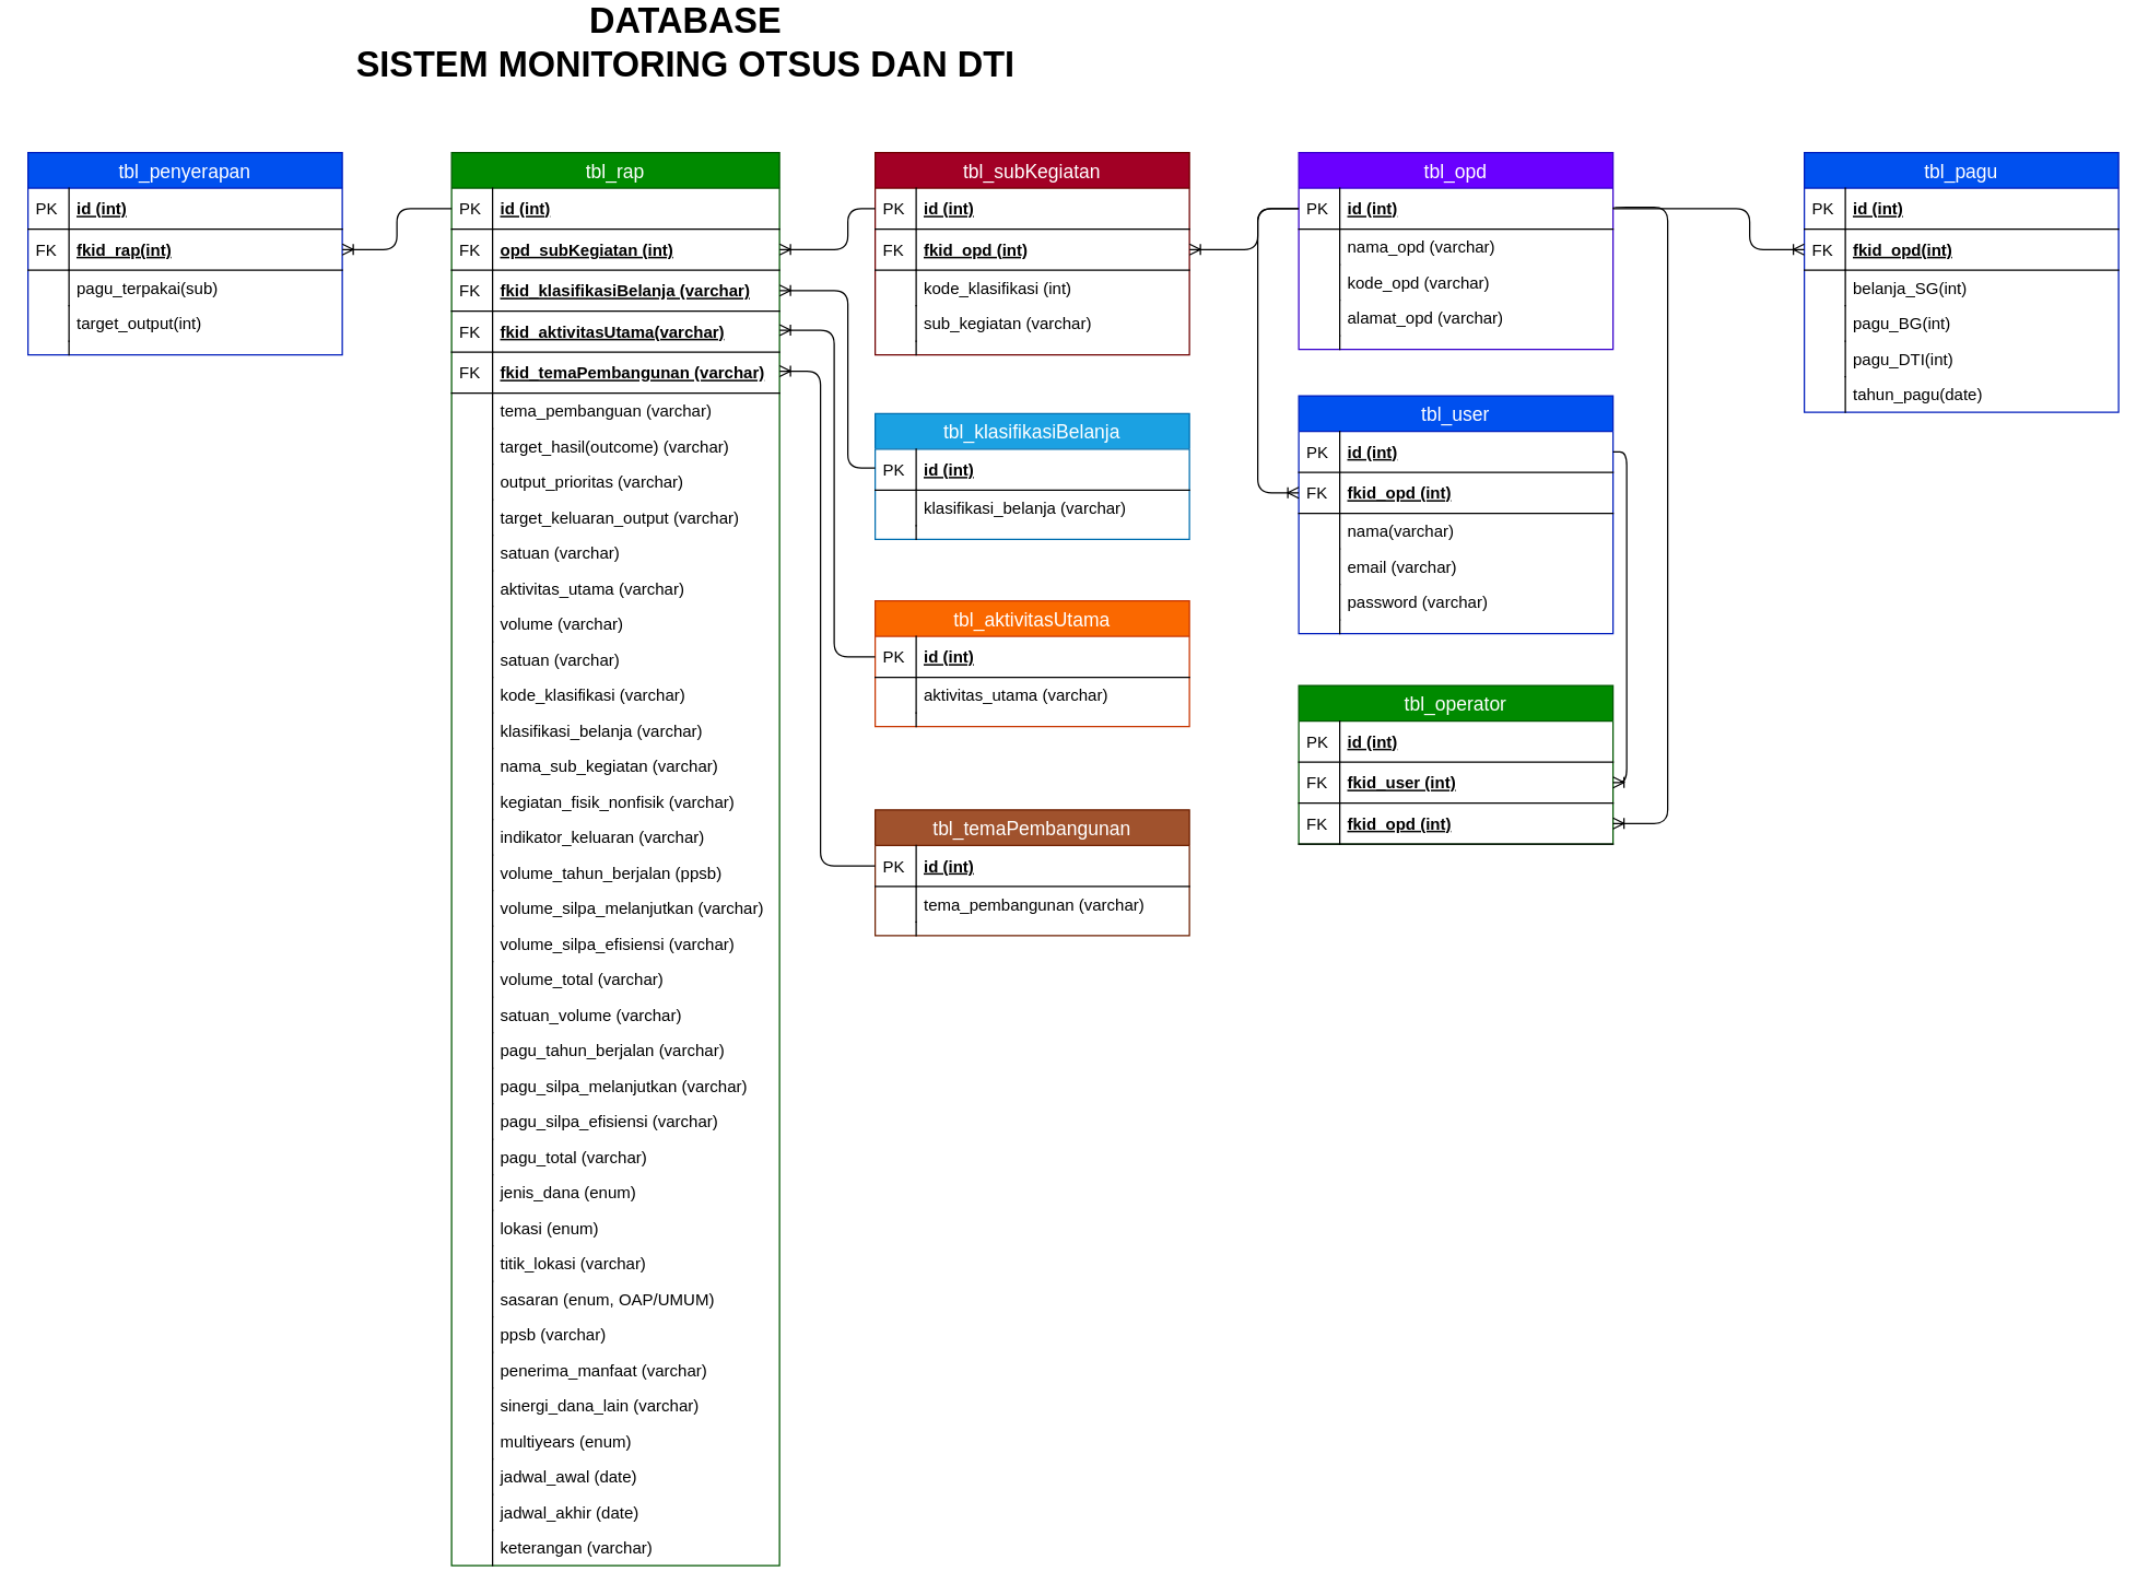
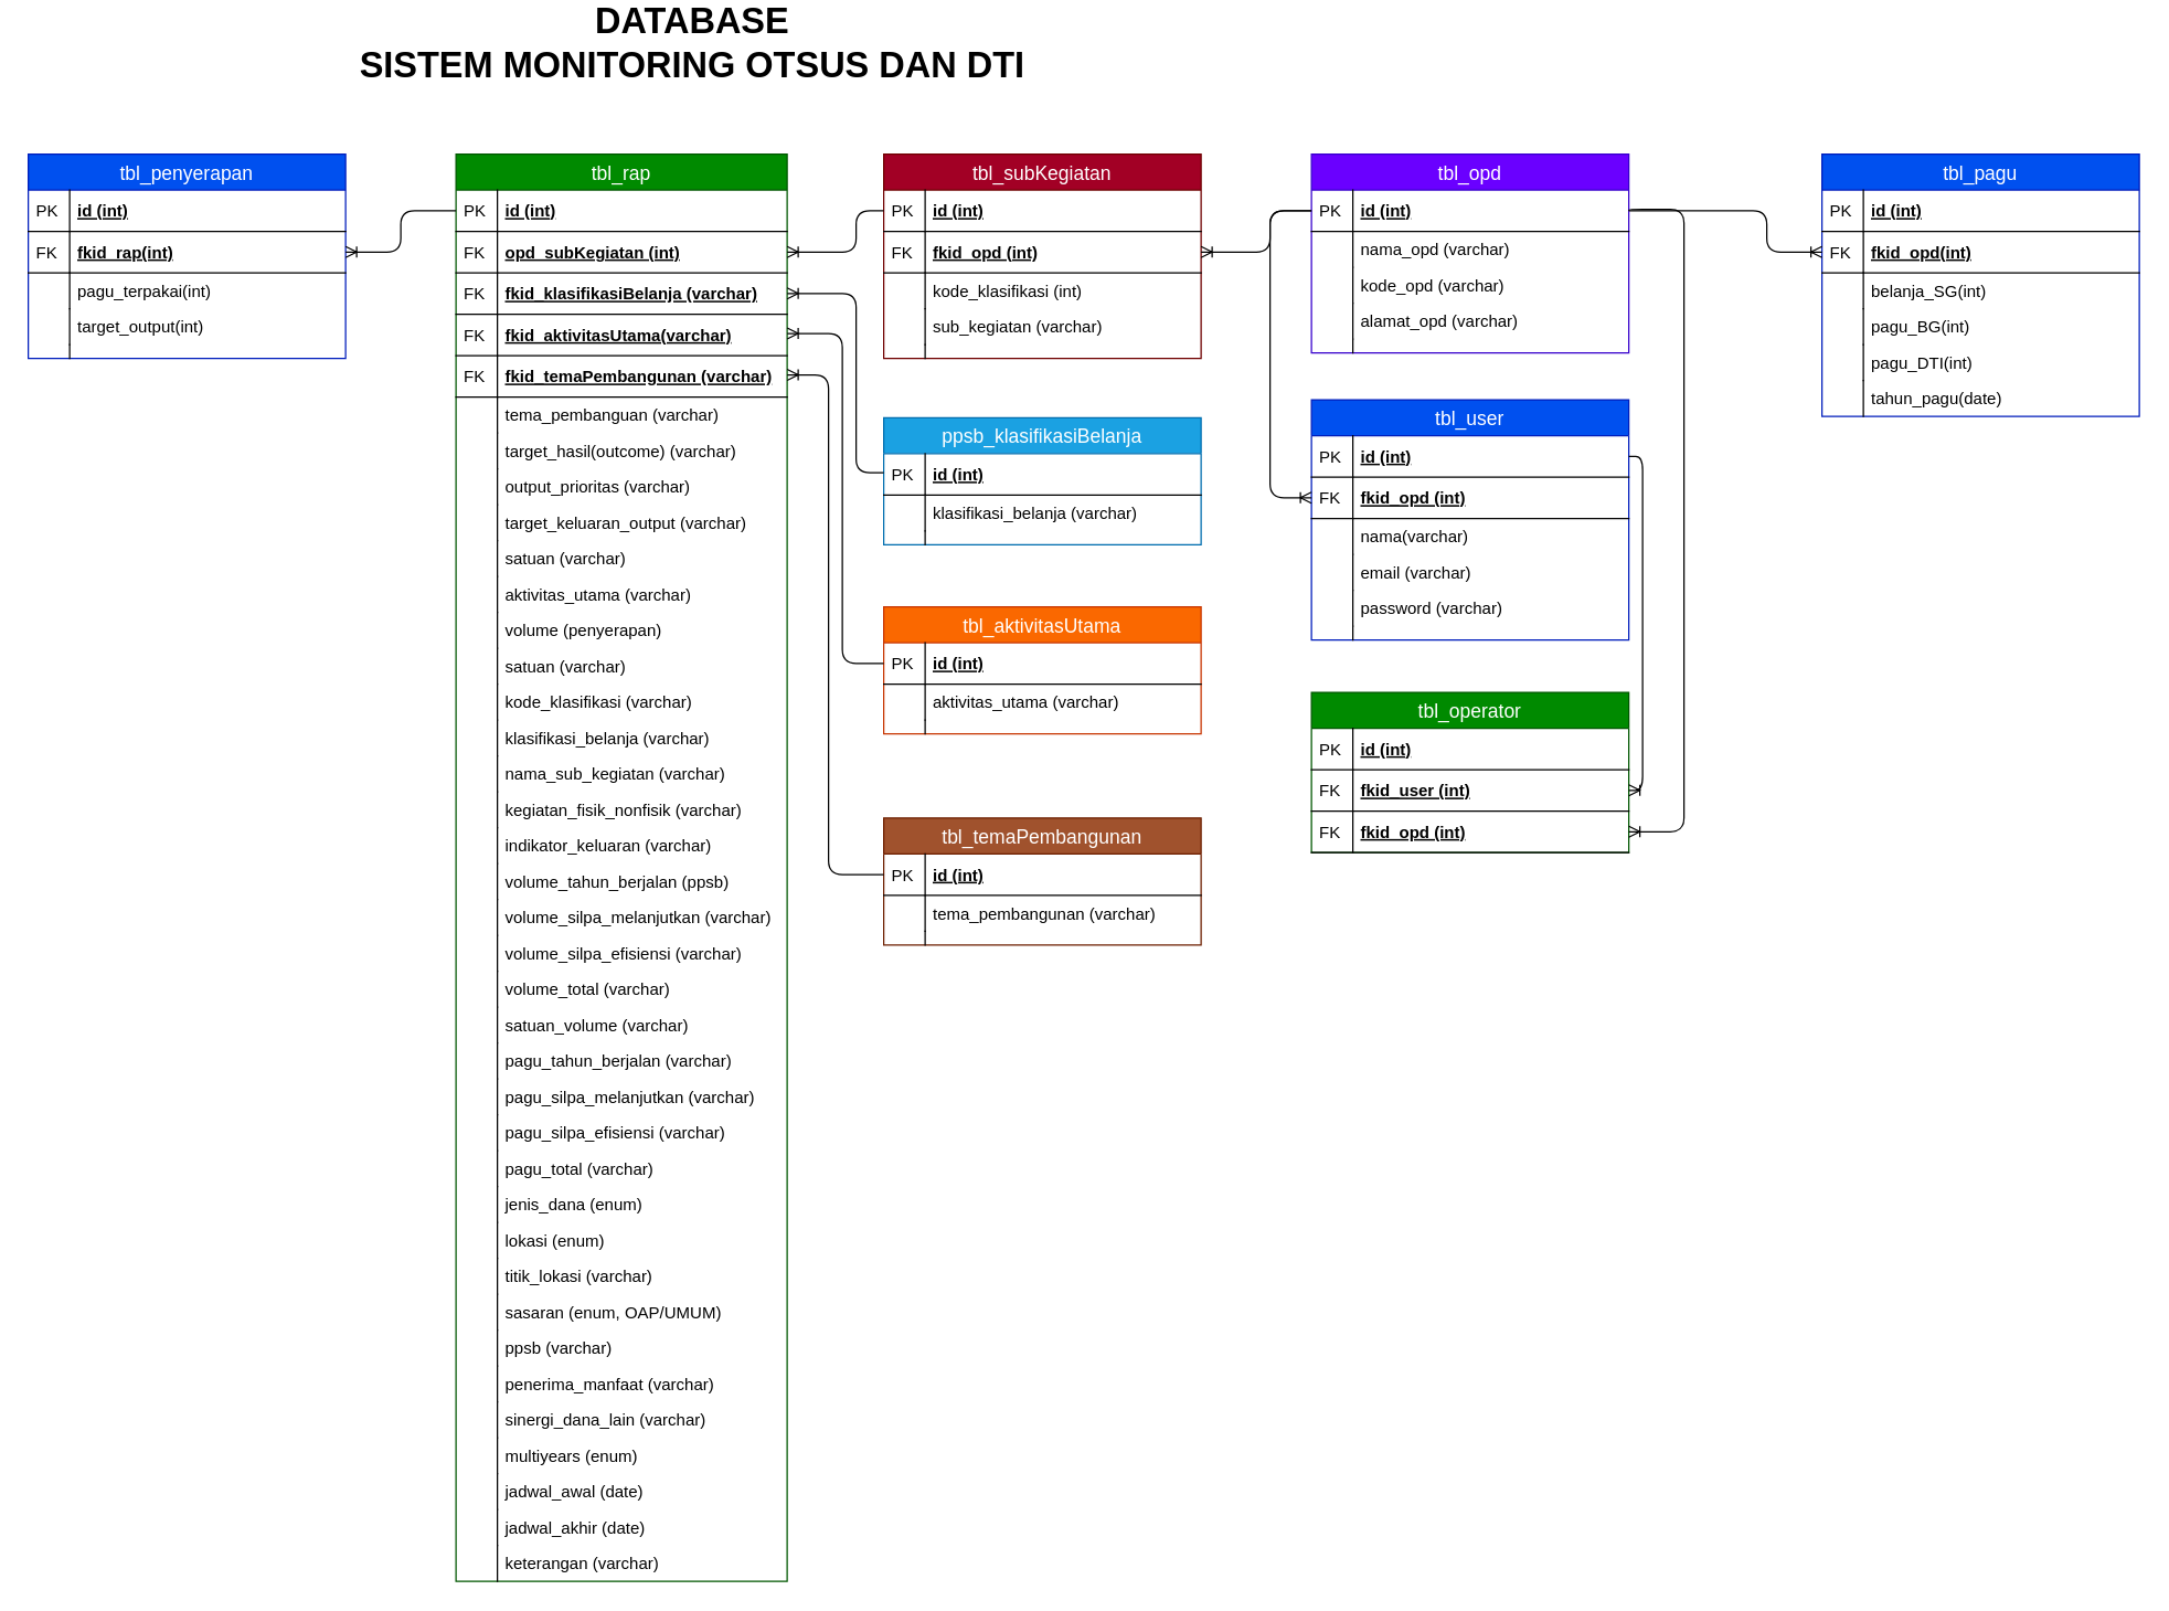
- <mxCell id="123" value="pagu_terpakai(sub)" style="shape=partialRectangle;top=0;left=0;right=0;bottom=0;align=left;verticalAlign=top;fillColor=none;spacingLeft=34;spacingRight=4;overflow=hidden;rotatable=0;points=[[0,0.5],[1,0.5]];portConstraint=eastwest;dropTarget=0;fontSize=12;" parent="118" vertex="1"><mxGeometry y="86" width="230" height="26" as="geometry" /></mxCell>
+ <mxCell id="123" value="pagu_terpakai(int)" style="shape=partialRectangle;top=0;left=0;right=0;bottom=0;align=left;verticalAlign=top;fillColor=none;spacingLeft=34;spacingRight=4;overflow=hidden;rotatable=0;points=[[0,0.5],[1,0.5]];portConstraint=eastwest;dropTarget=0;fontSize=12;" parent="118" vertex="1"><mxGeometry y="86" width="230" height="26" as="geometry" /></mxCell>
- <mxCell id="139" value="tbl_klasifikasiBelanja" style="swimlane;fontStyle=0;childLayout=stackLayout;horizontal=1;startSize=26;fillColor=#1ba1e2;horizontalStack=0;resizeParent=1;resizeParentMax=0;resizeLast=0;collapsible=1;marginBottom=0;swimlaneFillColor=#ffffff;align=center;fontSize=14;strokeColor=#006EAF;fontColor=#ffffff;" parent="1" vertex="1"><mxGeometry x="640" y="301" width="230" height="92" as="geometry" /></mxCell>
+ <mxCell id="139" value="ppsb_klasifikasiBelanja" style="swimlane;fontStyle=0;childLayout=stackLayout;horizontal=1;startSize=26;fillColor=#1ba1e2;horizontalStack=0;resizeParent=1;resizeParentMax=0;resizeLast=0;collapsible=1;marginBottom=0;swimlaneFillColor=#ffffff;align=center;fontSize=14;strokeColor=#006EAF;fontColor=#ffffff;" parent="1" vertex="1"><mxGeometry x="640" y="301" width="230" height="92" as="geometry" /></mxCell>
- <mxCell id="36" value="volume (varchar)" style="shape=partialRectangle;top=0;left=0;right=0;bottom=0;align=left;verticalAlign=top;fillColor=none;spacingLeft=34;spacingRight=4;overflow=hidden;rotatable=0;points=[[0,0.5],[1,0.5]];portConstraint=eastwest;dropTarget=0;fontSize=12;" parent="13" vertex="1"><mxGeometry y="332" width="240" height="26" as="geometry" /></mxCell>
+ <mxCell id="36" value="volume (penyerapan)" style="shape=partialRectangle;top=0;left=0;right=0;bottom=0;align=left;verticalAlign=top;fillColor=none;spacingLeft=34;spacingRight=4;overflow=hidden;rotatable=0;points=[[0,0.5],[1,0.5]];portConstraint=eastwest;dropTarget=0;fontSize=12;" parent="13" vertex="1"><mxGeometry y="332" width="240" height="26" as="geometry" /></mxCell>
